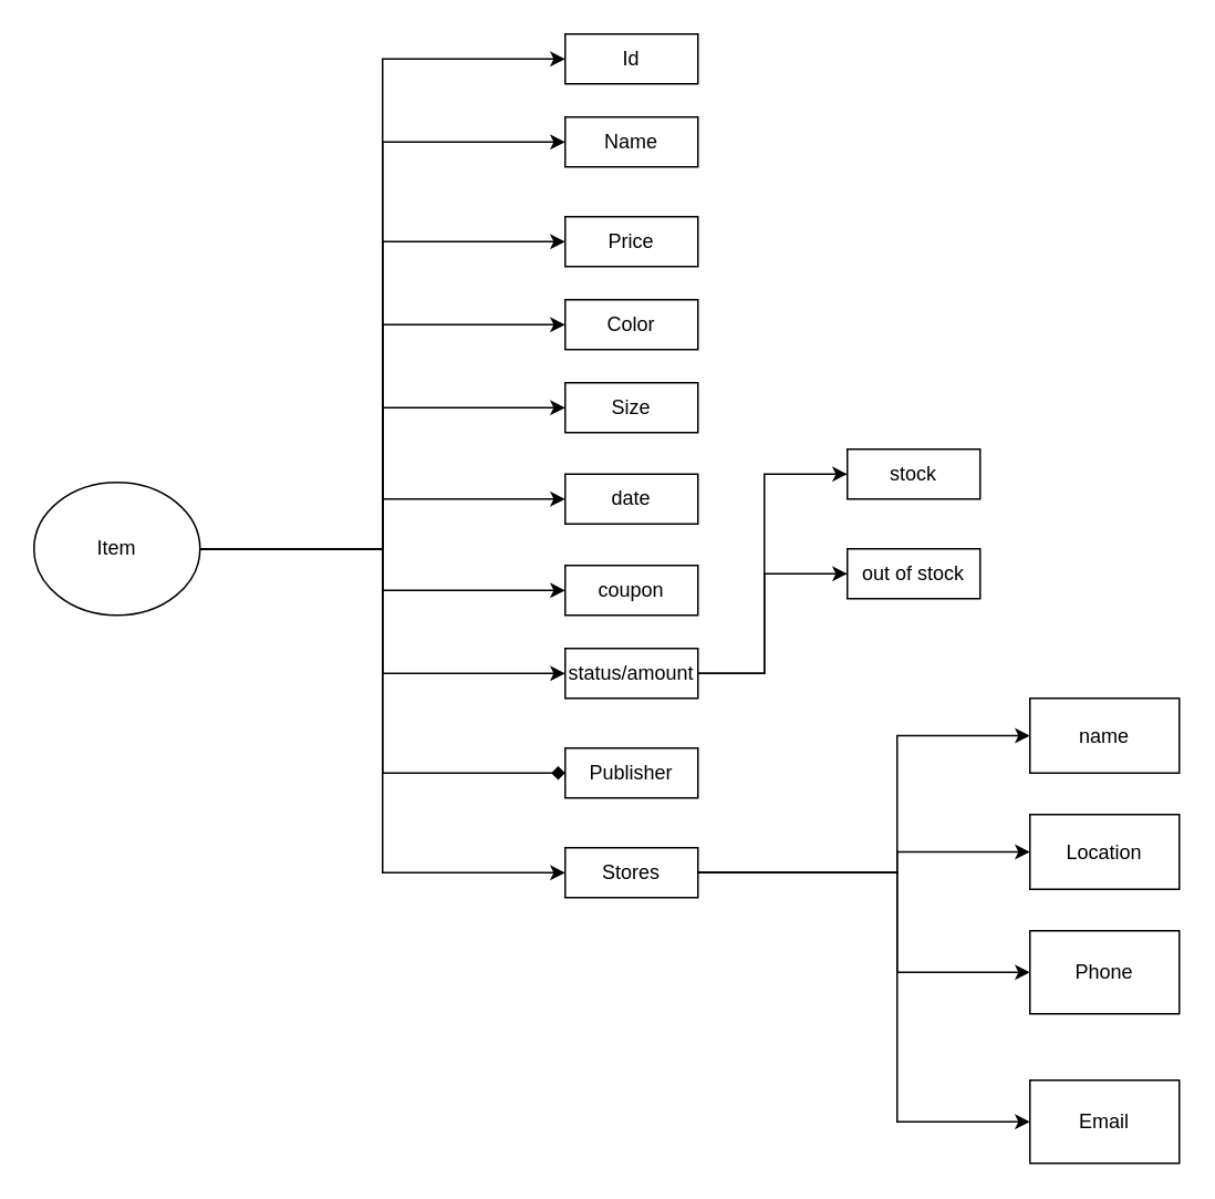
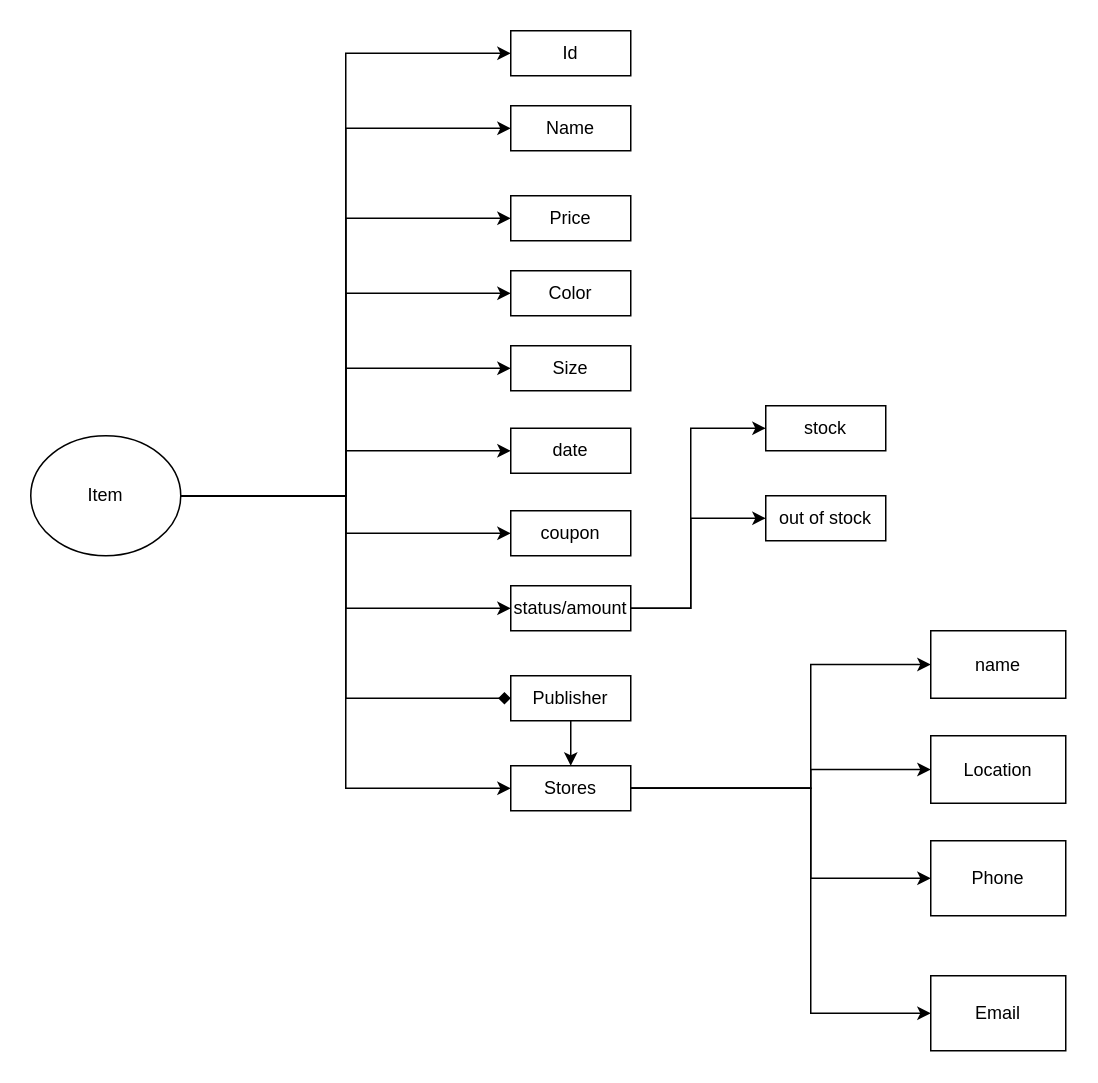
+ <mxCell id="19" value="" style="edgeStyle=orthogonalEdgeStyle;rounded=0;orthogonalLoop=1;jettySize=auto;html=1;" edge="1" parent="1" source="20" target="26"><mxGeometry relative="1" as="geometry" /></mxCell>
